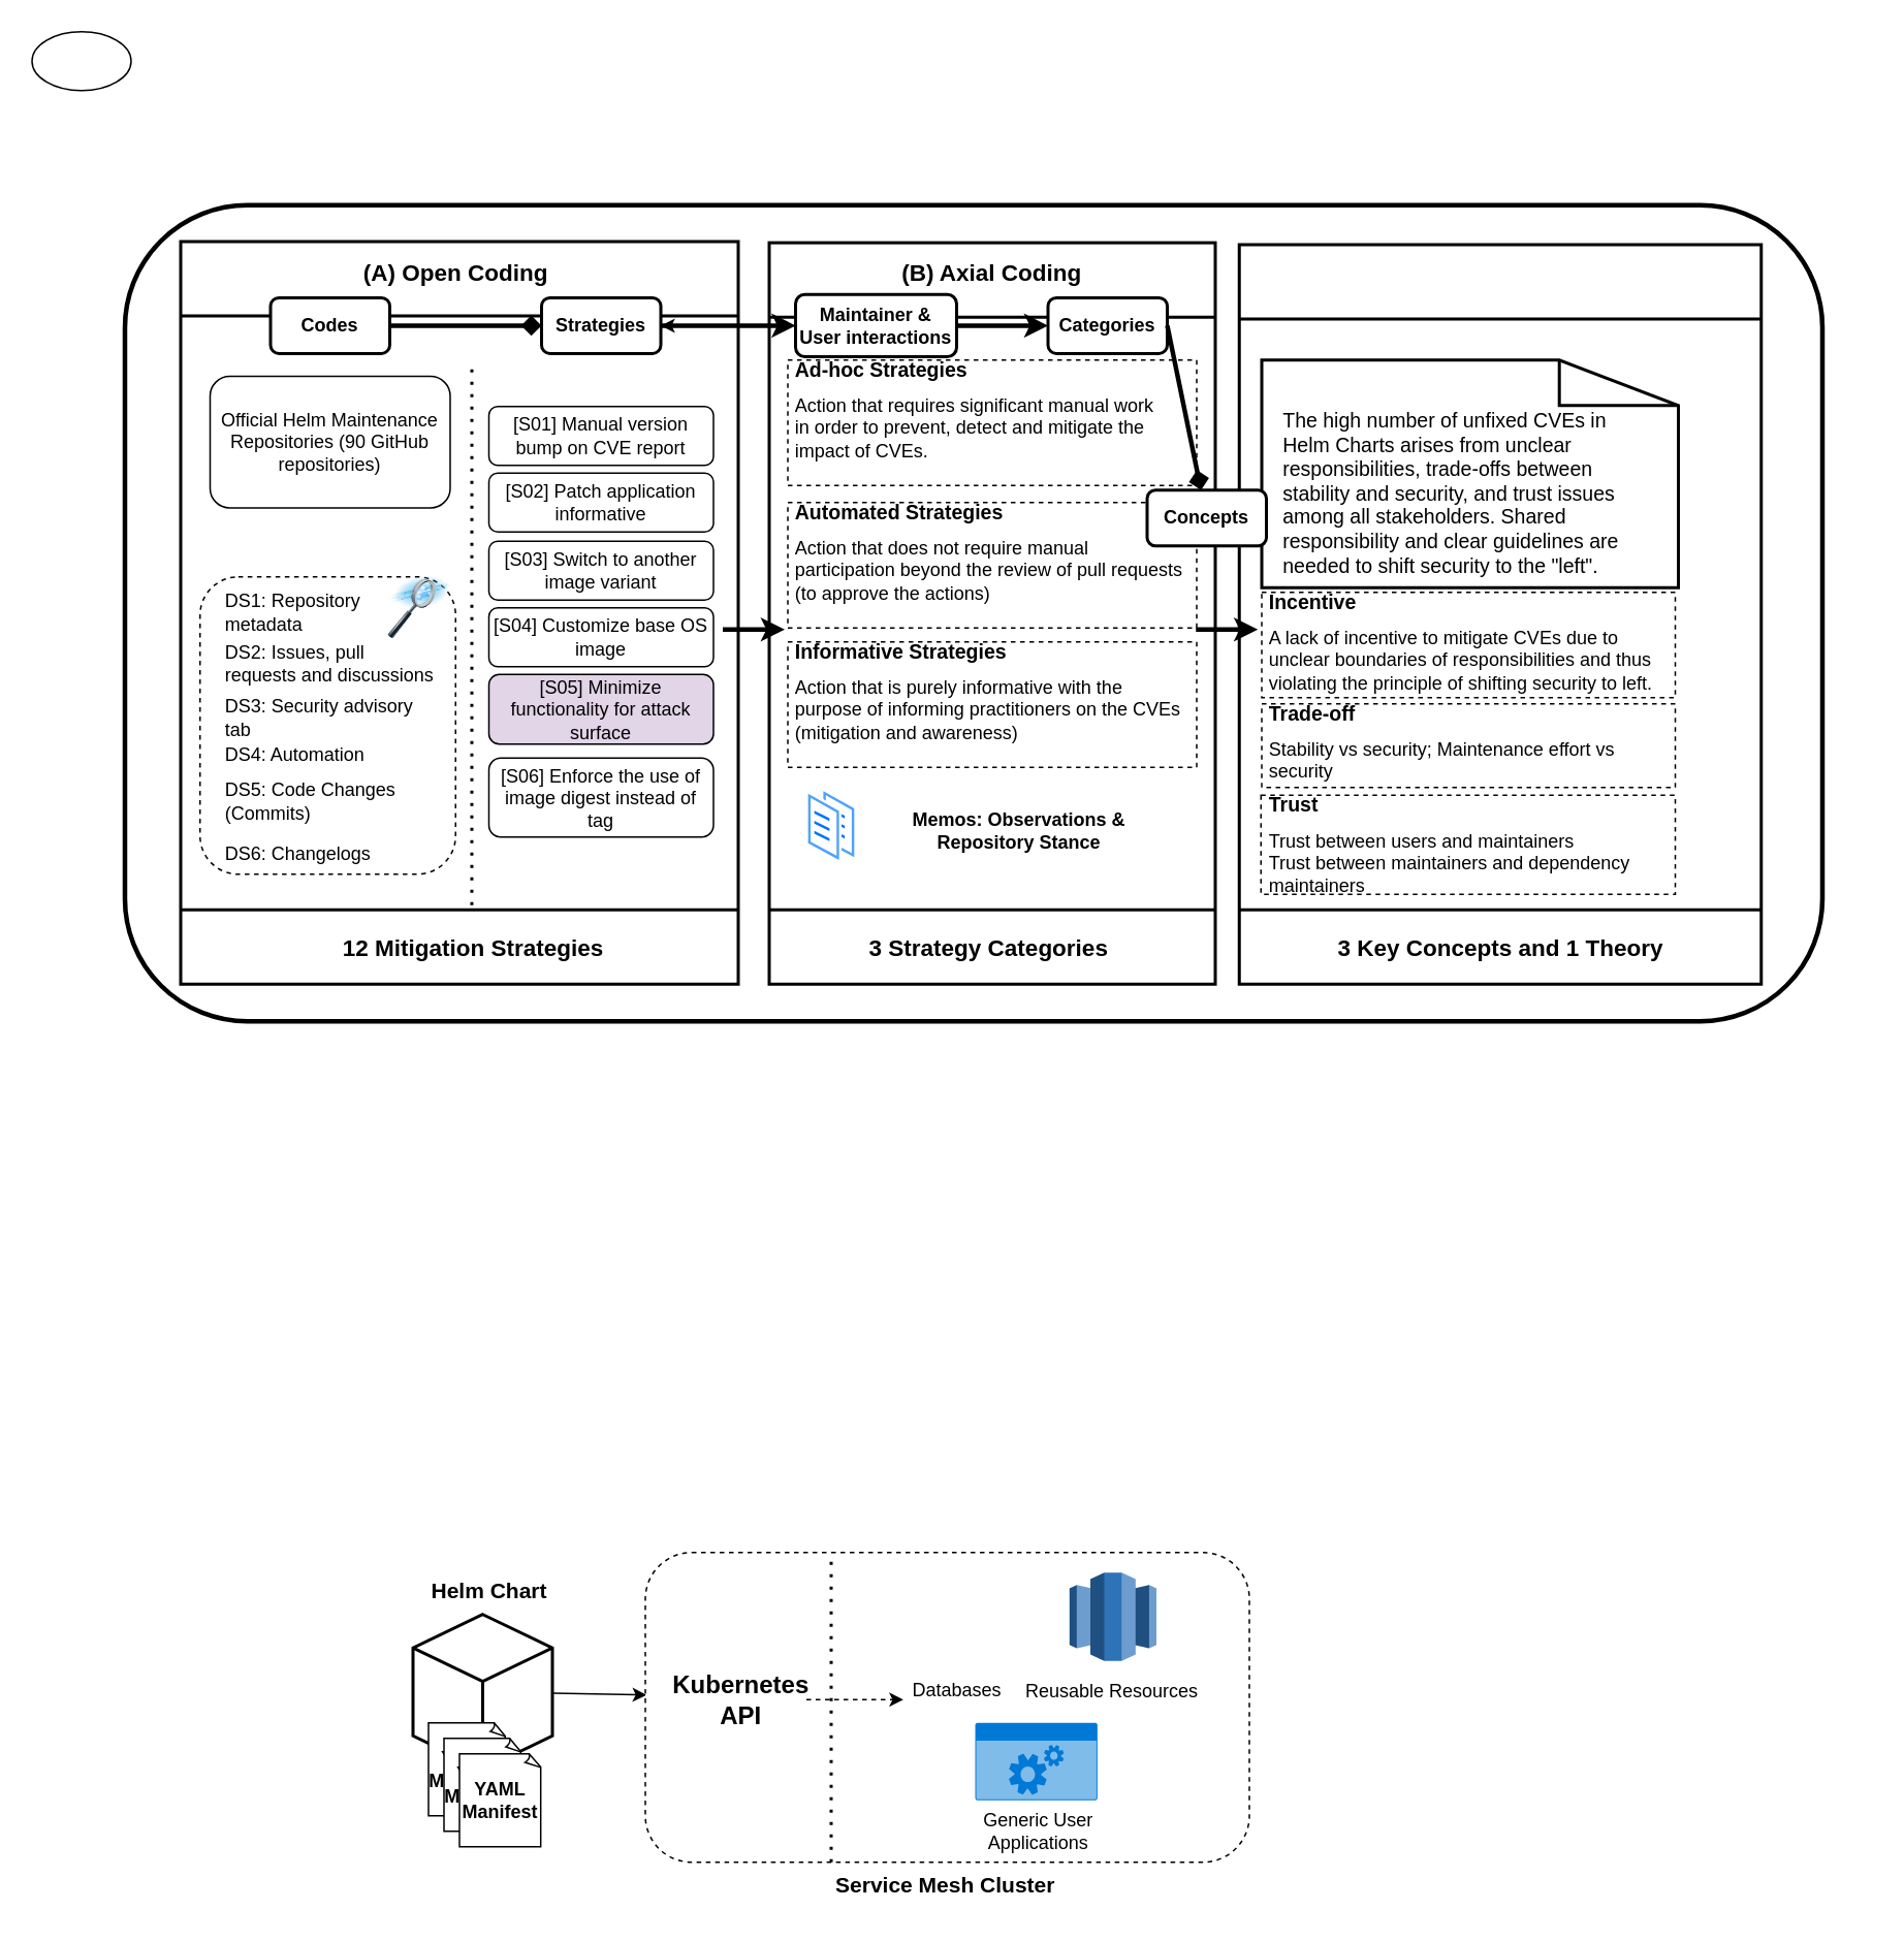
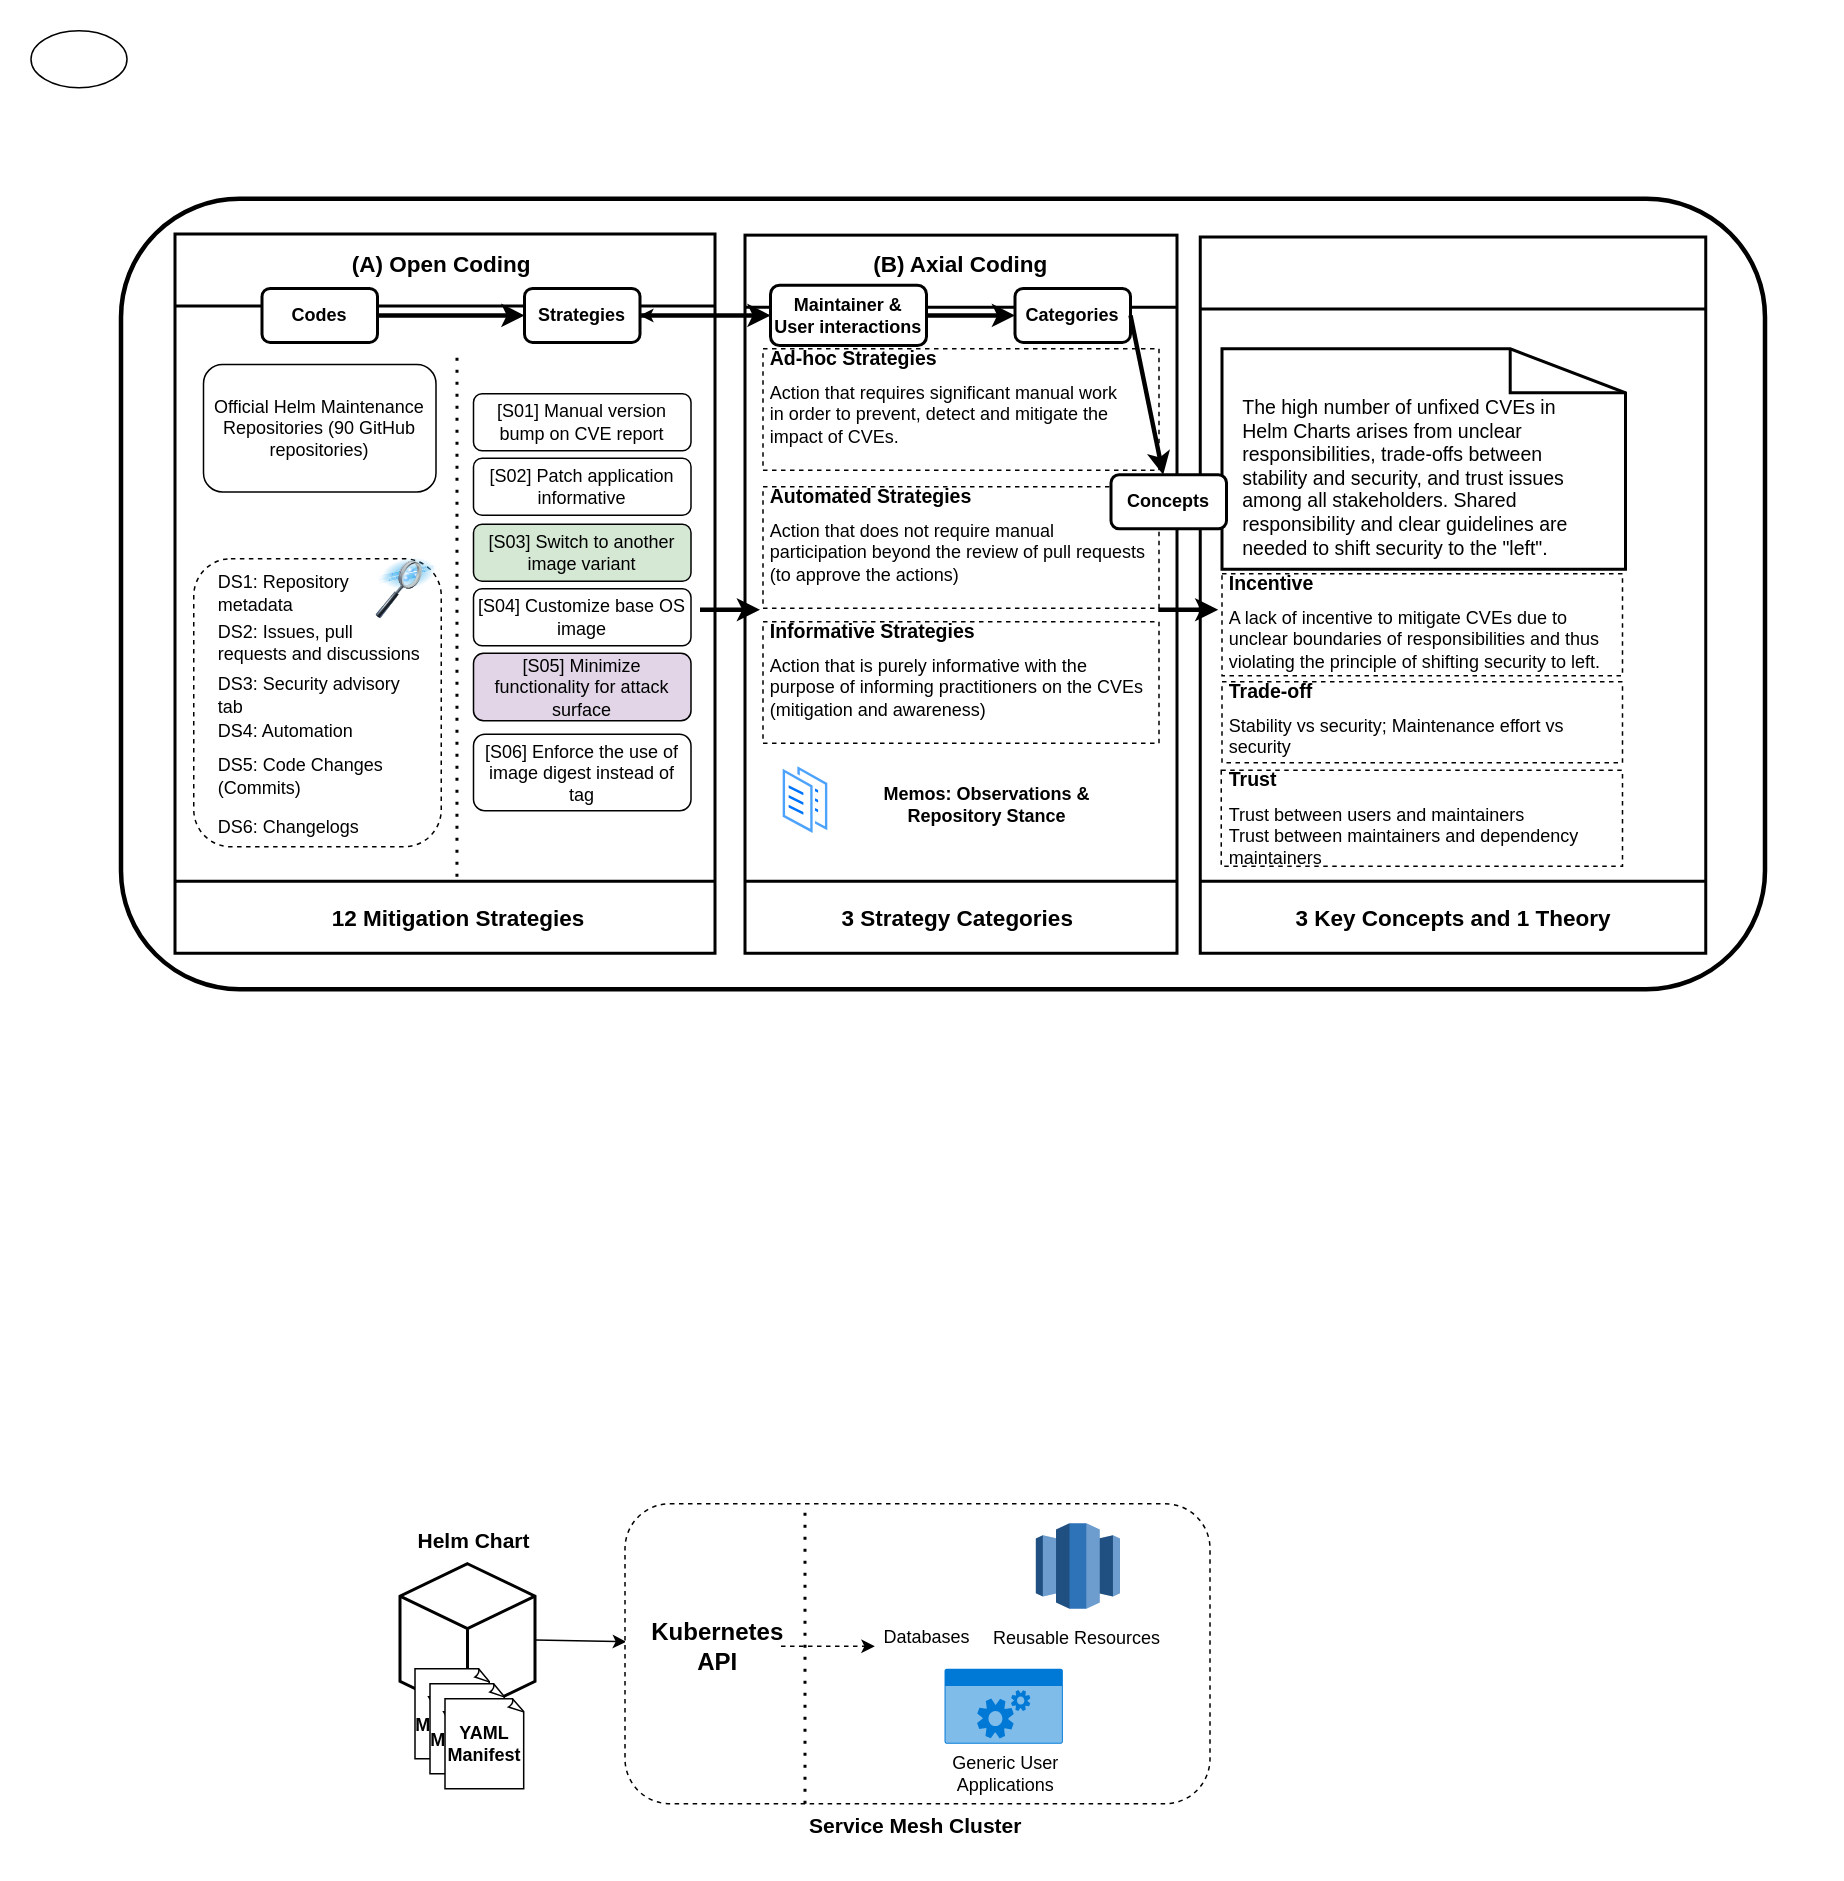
- <mxCell id="68" value="" style="endArrow=diamond;html=1;rounded=0;strokeColor=default;strokeWidth=3;entryX=0;entryY=0.5;entryDx=0;entryDy=0;exitX=1;exitY=0.5;exitDx=0;exitDy=0;" edge="1" parent="1" source="63" target="64"><mxGeometry width="50" height="50" relative="1" as="geometry"><mxPoint x="476" y="416" as="sourcePoint" /><mxPoint x="516" y="416" as="targetPoint" /></mxGeometry></mxCell>
+ <mxCell id="68" value="" style="endArrow=classic;html=1;rounded=0;strokeColor=default;strokeWidth=3;entryX=0;entryY=0.5;entryDx=0;entryDy=0;exitX=1;exitY=0.5;exitDx=0;exitDy=0;" edge="1" parent="1" source="63" target="64"><mxGeometry width="50" height="50" relative="1" as="geometry"><mxPoint x="476" y="416" as="sourcePoint" /><mxPoint x="516" y="416" as="targetPoint" /></mxGeometry></mxCell>
- <mxCell id="72" value="" style="endArrow=diamond;html=1;rounded=0;strokeColor=default;strokeWidth=3;exitX=1;exitY=0.5;exitDx=0;exitDy=0;" edge="1" parent="1" source="65" target="71"><mxGeometry width="50" height="50" relative="1" as="geometry"><mxPoint x="627" y="220" as="sourcePoint" /><mxPoint x="686" y="220" as="targetPoint" /></mxGeometry></mxCell>
+ <mxCell id="72" value="" style="endArrow=classic;html=1;rounded=0;strokeColor=default;strokeWidth=3;exitX=1;exitY=0.5;exitDx=0;exitDy=0;" edge="1" parent="1" source="65" target="71"><mxGeometry width="50" height="50" relative="1" as="geometry"><mxPoint x="627" y="220" as="sourcePoint" /><mxPoint x="686" y="220" as="targetPoint" /></mxGeometry></mxCell>
- <mxCell id="36" value="[S03] Switch to another image variant" style="rounded=1;whiteSpace=wrap;html=1;align=center;verticalAlign=middle;horizontal=1;" parent="1" vertex="1"><mxGeometry x="315" y="349" width="145" height="38" as="geometry" /></mxCell>
+ <mxCell id="36" value="[S03] Switch to another image variant" style="rounded=1;whiteSpace=wrap;html=1;align=center;verticalAlign=middle;horizontal=1;fillColor=#d5e8d4;" parent="1" vertex="1"><mxGeometry x="315" y="349" width="145" height="38" as="geometry" /></mxCell>
